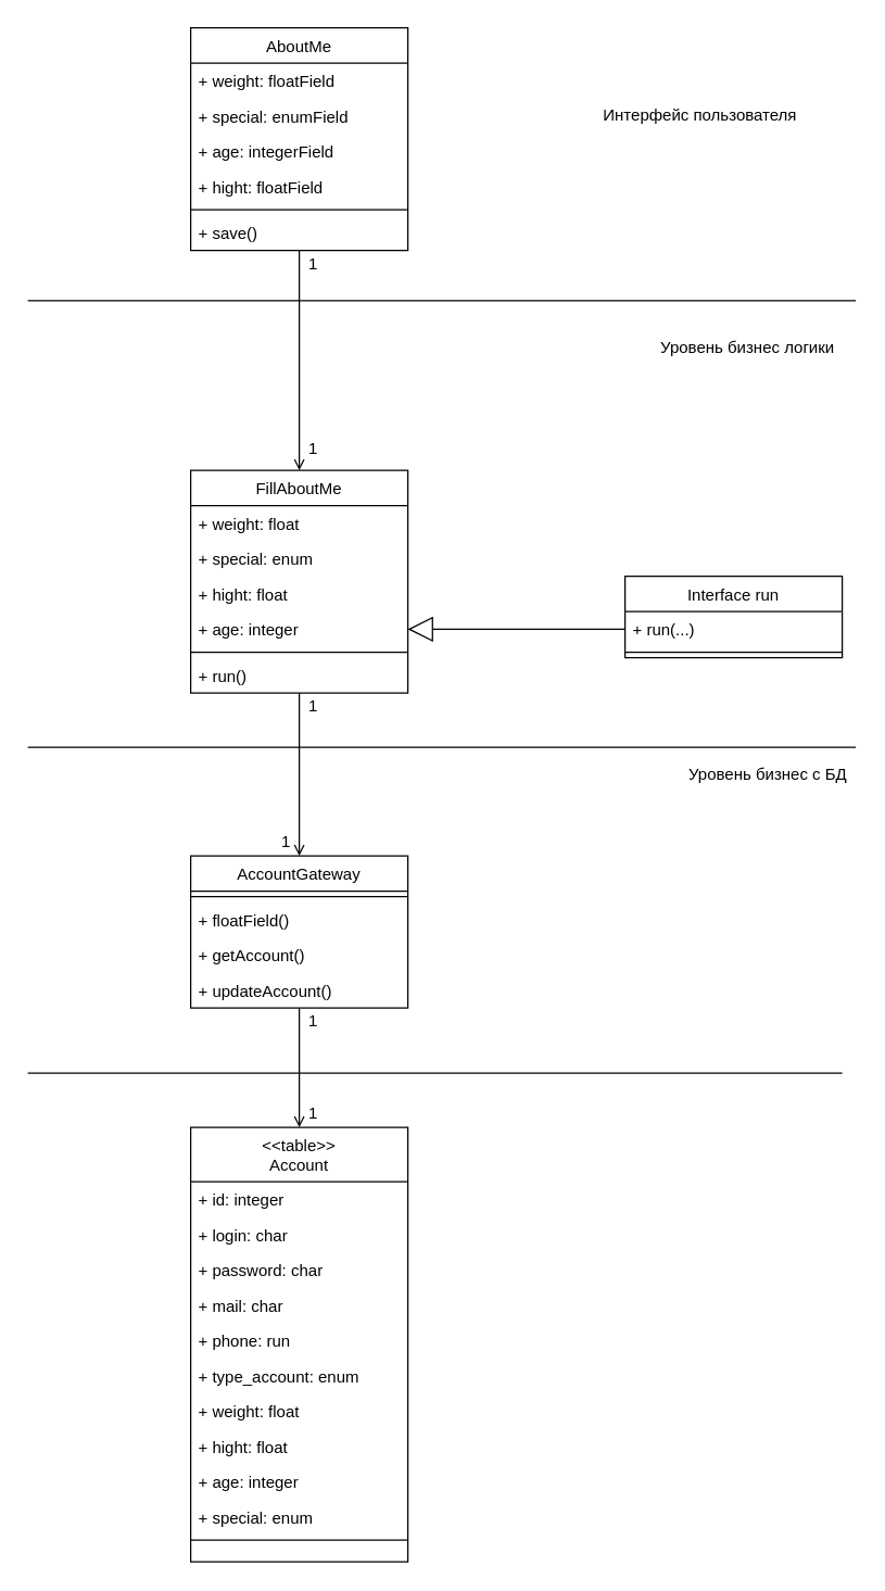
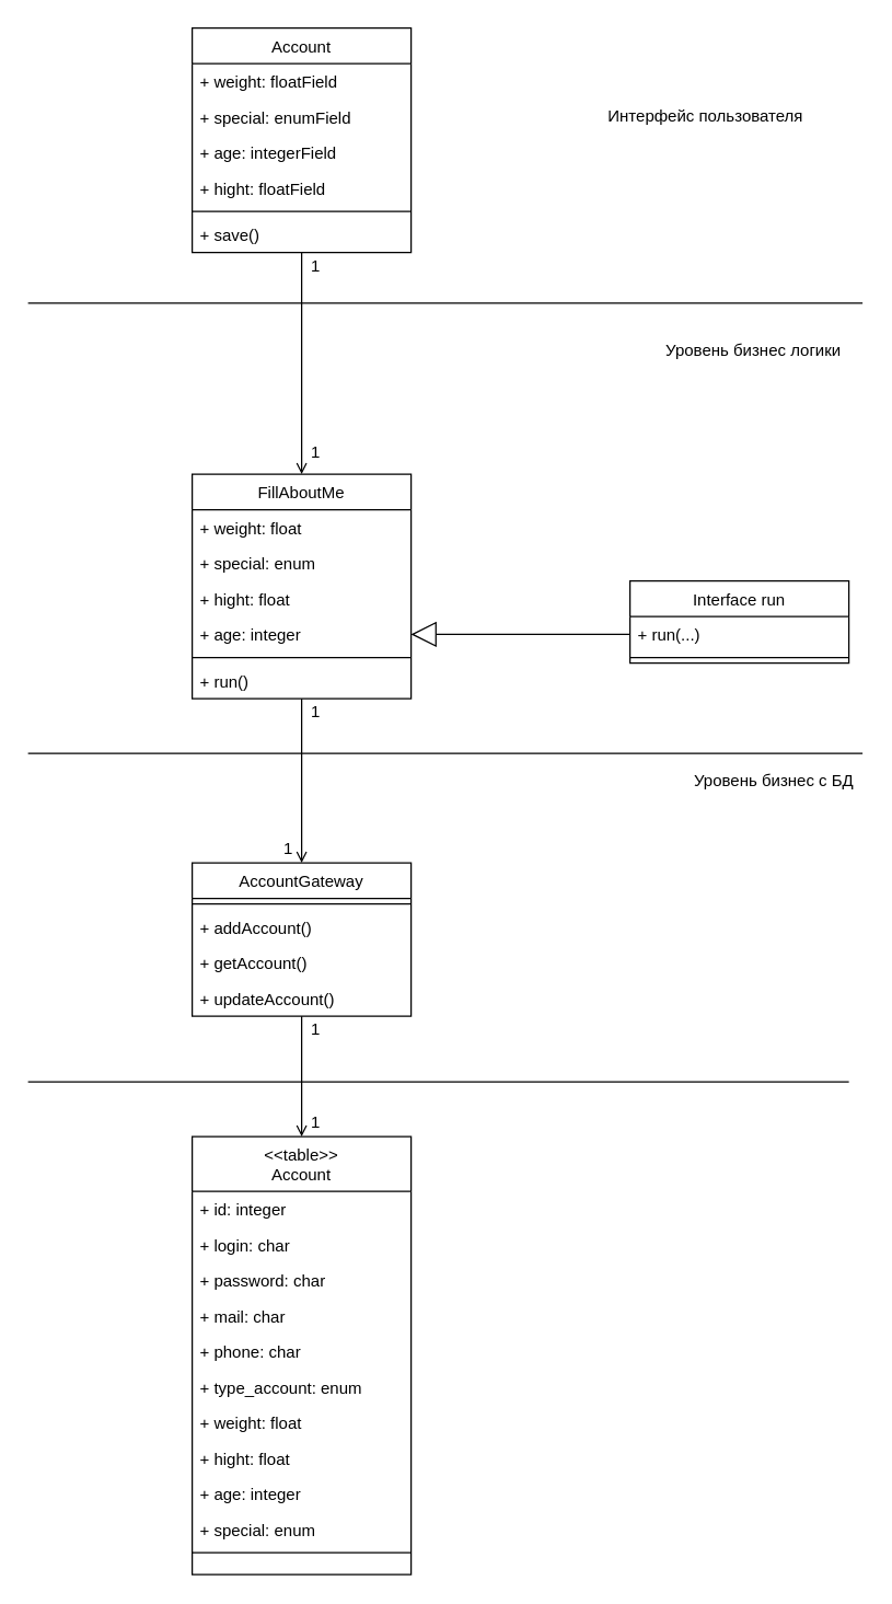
- <mxCell id="45" value="AboutMe" style="swimlane;fontStyle=0;align=center;verticalAlign=top;childLayout=stackLayout;horizontal=1;startSize=26;horizontalStack=0;resizeParent=1;resizeLast=0;collapsible=1;marginBottom=0;rounded=0;shadow=0;strokeWidth=1;" vertex="1" parent="1"><mxGeometry x="140" y="20" width="160" height="164" as="geometry"><mxRectangle x="130" y="380" width="160" height="26" as="alternateBounds" /></mxGeometry></mxCell>
+ <mxCell id="45" value="Account" style="swimlane;fontStyle=0;align=center;verticalAlign=top;childLayout=stackLayout;horizontal=1;startSize=26;horizontalStack=0;resizeParent=1;resizeLast=0;collapsible=1;marginBottom=0;rounded=0;shadow=0;strokeWidth=1;" vertex="1" parent="1"><mxGeometry x="140" y="20" width="160" height="164" as="geometry"><mxRectangle x="130" y="380" width="160" height="26" as="alternateBounds" /></mxGeometry></mxCell>
- <mxCell id="4" value="+ floatField()" style="text;align=left;verticalAlign=top;spacingLeft=4;spacingRight=4;overflow=hidden;rotatable=0;points=[[0,0.5],[1,0.5]];portConstraint=eastwest;fontStyle=0" vertex="1" parent="2"><mxGeometry y="34" width="160" height="26" as="geometry" /></mxCell>
+ <mxCell id="4" value="+ addAccount()" style="text;align=left;verticalAlign=top;spacingLeft=4;spacingRight=4;overflow=hidden;rotatable=0;points=[[0,0.5],[1,0.5]];portConstraint=eastwest;fontStyle=0" vertex="1" parent="2"><mxGeometry y="34" width="160" height="26" as="geometry" /></mxCell>
- <mxCell id="12" value="+ phone: run" style="text;align=left;verticalAlign=top;spacingLeft=4;spacingRight=4;overflow=hidden;rotatable=0;points=[[0,0.5],[1,0.5]];portConstraint=eastwest;" vertex="1" parent="7"><mxGeometry y="144" width="160" height="26" as="geometry" /></mxCell>
+ <mxCell id="12" value="+ phone: char" style="text;align=left;verticalAlign=top;spacingLeft=4;spacingRight=4;overflow=hidden;rotatable=0;points=[[0,0.5],[1,0.5]];portConstraint=eastwest;" vertex="1" parent="7"><mxGeometry y="144" width="160" height="26" as="geometry" /></mxCell>
